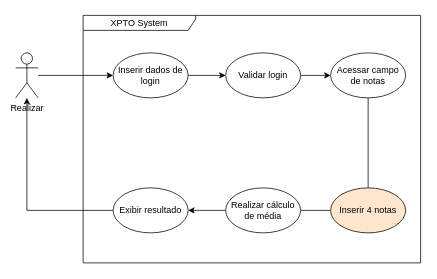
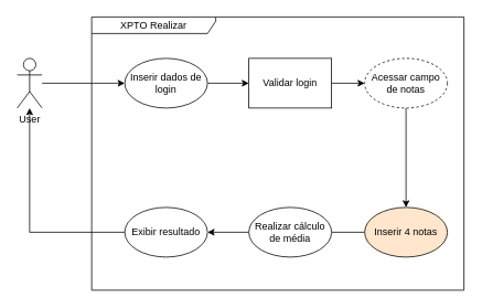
- <mxCell id="2" value="XPTO System" style="shape=umlFrame;whiteSpace=wrap;html=1;pointerEvents=0;width=150;height=20;" vertex="1" parent="1"><mxGeometry x="110" y="20" width="450" height="330" as="geometry" /></mxCell>
+ <mxCell id="2" value="XPTO Realizar" style="shape=umlFrame;whiteSpace=wrap;html=1;pointerEvents=0;width=150;height=20;" vertex="1" parent="1"><mxGeometry x="110" y="20" width="450" height="330" as="geometry" /></mxCell>
- <mxCell id="8" value="Validar login" style="ellipse;whiteSpace=wrap;html=1;" vertex="1" parent="1"><mxGeometry x="300" y="70" width="100" height="60" as="geometry" /></mxCell>
+ <mxCell id="8" value="Validar login" style="whiteSpace=wrap;html=1;rounded=0;" vertex="1" parent="1"><mxGeometry x="300" y="70" width="100" height="60" as="geometry" /></mxCell>
- <mxCell id="10" value="Acessar campo de notas" style="ellipse;whiteSpace=wrap;html=1;" vertex="1" parent="1"><mxGeometry x="440" y="70" width="100" height="60" as="geometry" /></mxCell>
+ <mxCell id="10" value="Acessar campo de notas" style="ellipse;whiteSpace=wrap;html=1;dashed=1;" vertex="1" parent="1"><mxGeometry x="440" y="70" width="100" height="60" as="geometry" /></mxCell>
- <mxCell id="4" value="Realizar" style="shape=umlActor;verticalLabelPosition=bottom;verticalAlign=top;html=1;" vertex="1" parent="1"><mxGeometry x="20" y="70" width="30" height="60" as="geometry" /></mxCell>
+ <mxCell id="4" value="User" style="shape=umlActor;verticalLabelPosition=bottom;verticalAlign=top;html=1;" vertex="1" parent="1"><mxGeometry x="20" y="70" width="30" height="60" as="geometry" /></mxCell>
- <mxCell id="9" style="edgeStyle=orthogonalEdgeStyle;rounded=0;orthogonalLoop=1;jettySize=auto;html=1;endArrow=none;" edge="1" parent="1" source="10" target="12"><mxGeometry relative="1" as="geometry" /></mxCell>
+ <mxCell id="9" style="edgeStyle=orthogonalEdgeStyle;rounded=0;orthogonalLoop=1;jettySize=auto;html=1;" edge="1" parent="1" source="10" target="12"><mxGeometry relative="1" as="geometry" /></mxCell>
